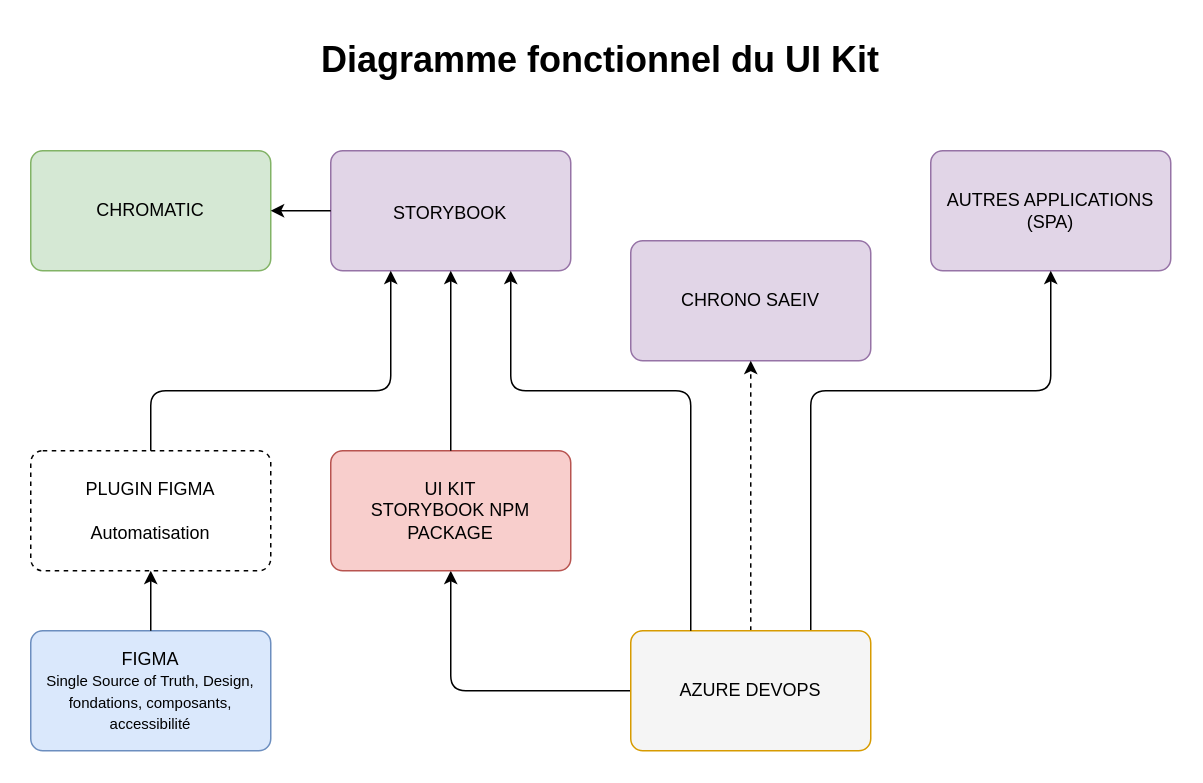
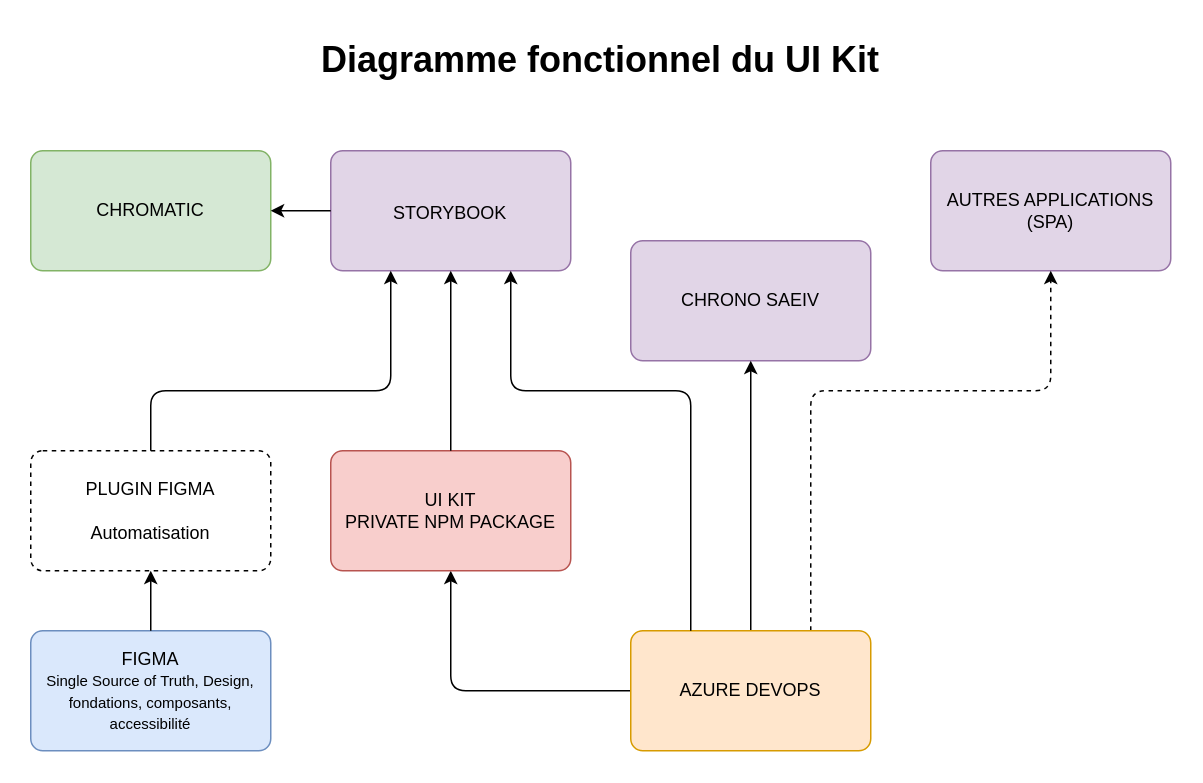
- <mxCell id="4" value="" style="endArrow=classic;html=1;shadow=0;endSize=6;strokeColor=#000000;entryX=0.5;entryY=1;entryDx=0;entryDy=0;exitX=0.75;exitY=0;exitDx=0;exitDy=0;" parent="1" source="11" target="3" edge="1"><mxGeometry width="50" height="50" relative="1" as="geometry"><mxPoint x="500" y="280" as="sourcePoint" /><mxPoint x="130" y="140" as="targetPoint" /><Array as="points"><mxPoint x="540" y="260" /><mxPoint x="700" y="260" /></Array></mxGeometry></mxCell>
+ <mxCell id="4" value="" style="endArrow=classic;html=1;shadow=0;endSize=6;strokeColor=#000000;entryX=0.5;entryY=1;entryDx=0;entryDy=0;exitX=0.75;exitY=0;exitDx=0;exitDy=0;dashed=1;" parent="1" source="11" target="3" edge="1"><mxGeometry width="50" height="50" relative="1" as="geometry"><mxPoint x="500" y="280" as="sourcePoint" /><mxPoint x="130" y="140" as="targetPoint" /><Array as="points"><mxPoint x="540" y="260" /><mxPoint x="700" y="260" /></Array></mxGeometry></mxCell>
- <mxCell id="9" value="" style="endArrow=classic;html=1;shadow=0;endSize=6;strokeColor=#000000;entryX=0.5;entryY=1;entryDx=0;entryDy=0;exitX=0.5;exitY=0;exitDx=0;exitDy=0;dashed=1;" parent="1" source="11" target="5" edge="1"><mxGeometry width="50" height="50" relative="1" as="geometry"><mxPoint x="430" y="270" as="sourcePoint" /><mxPoint x="580" y="180" as="targetPoint" /><Array as="points" /></mxGeometry></mxCell>
+ <mxCell id="9" value="" style="endArrow=classic;html=1;shadow=0;endSize=6;strokeColor=#000000;entryX=0.5;entryY=1;entryDx=0;entryDy=0;exitX=0.5;exitY=0;exitDx=0;exitDy=0;" parent="1" source="11" target="5" edge="1"><mxGeometry width="50" height="50" relative="1" as="geometry"><mxPoint x="430" y="270" as="sourcePoint" /><mxPoint x="580" y="180" as="targetPoint" /><Array as="points" /></mxGeometry></mxCell>
- <mxCell id="10" value="UI KIT&lt;br&gt;STORYBOOK NPM PACKAGE" style="rounded=1;whiteSpace=wrap;html=1;arcSize=10;fillColor=#f8cecc;strokeColor=#b85450;" parent="1" vertex="1"><mxGeometry x="220" y="300" width="160" height="80" as="geometry" /></mxCell>
+ <mxCell id="10" value="UI KIT&lt;br&gt;PRIVATE NPM PACKAGE" style="rounded=1;whiteSpace=wrap;html=1;arcSize=10;fillColor=#f8cecc;strokeColor=#b85450;" parent="1" vertex="1"><mxGeometry x="220" y="300" width="160" height="80" as="geometry" /></mxCell>
- <mxCell id="11" value="AZURE DEVOPS" style="whiteSpace=wrap;html=1;rounded=1;strokeColor=#d79b00;fillColor=#f5f5f5;arcSize=10;" parent="1" vertex="1"><mxGeometry x="420" y="420" width="160" height="80" as="geometry" /></mxCell>
+ <mxCell id="11" value="AZURE DEVOPS" style="whiteSpace=wrap;html=1;rounded=1;strokeColor=#d79b00;fillColor=#ffe6cc;arcSize=10;" parent="1" vertex="1"><mxGeometry x="420" y="420" width="160" height="80" as="geometry" /></mxCell>
